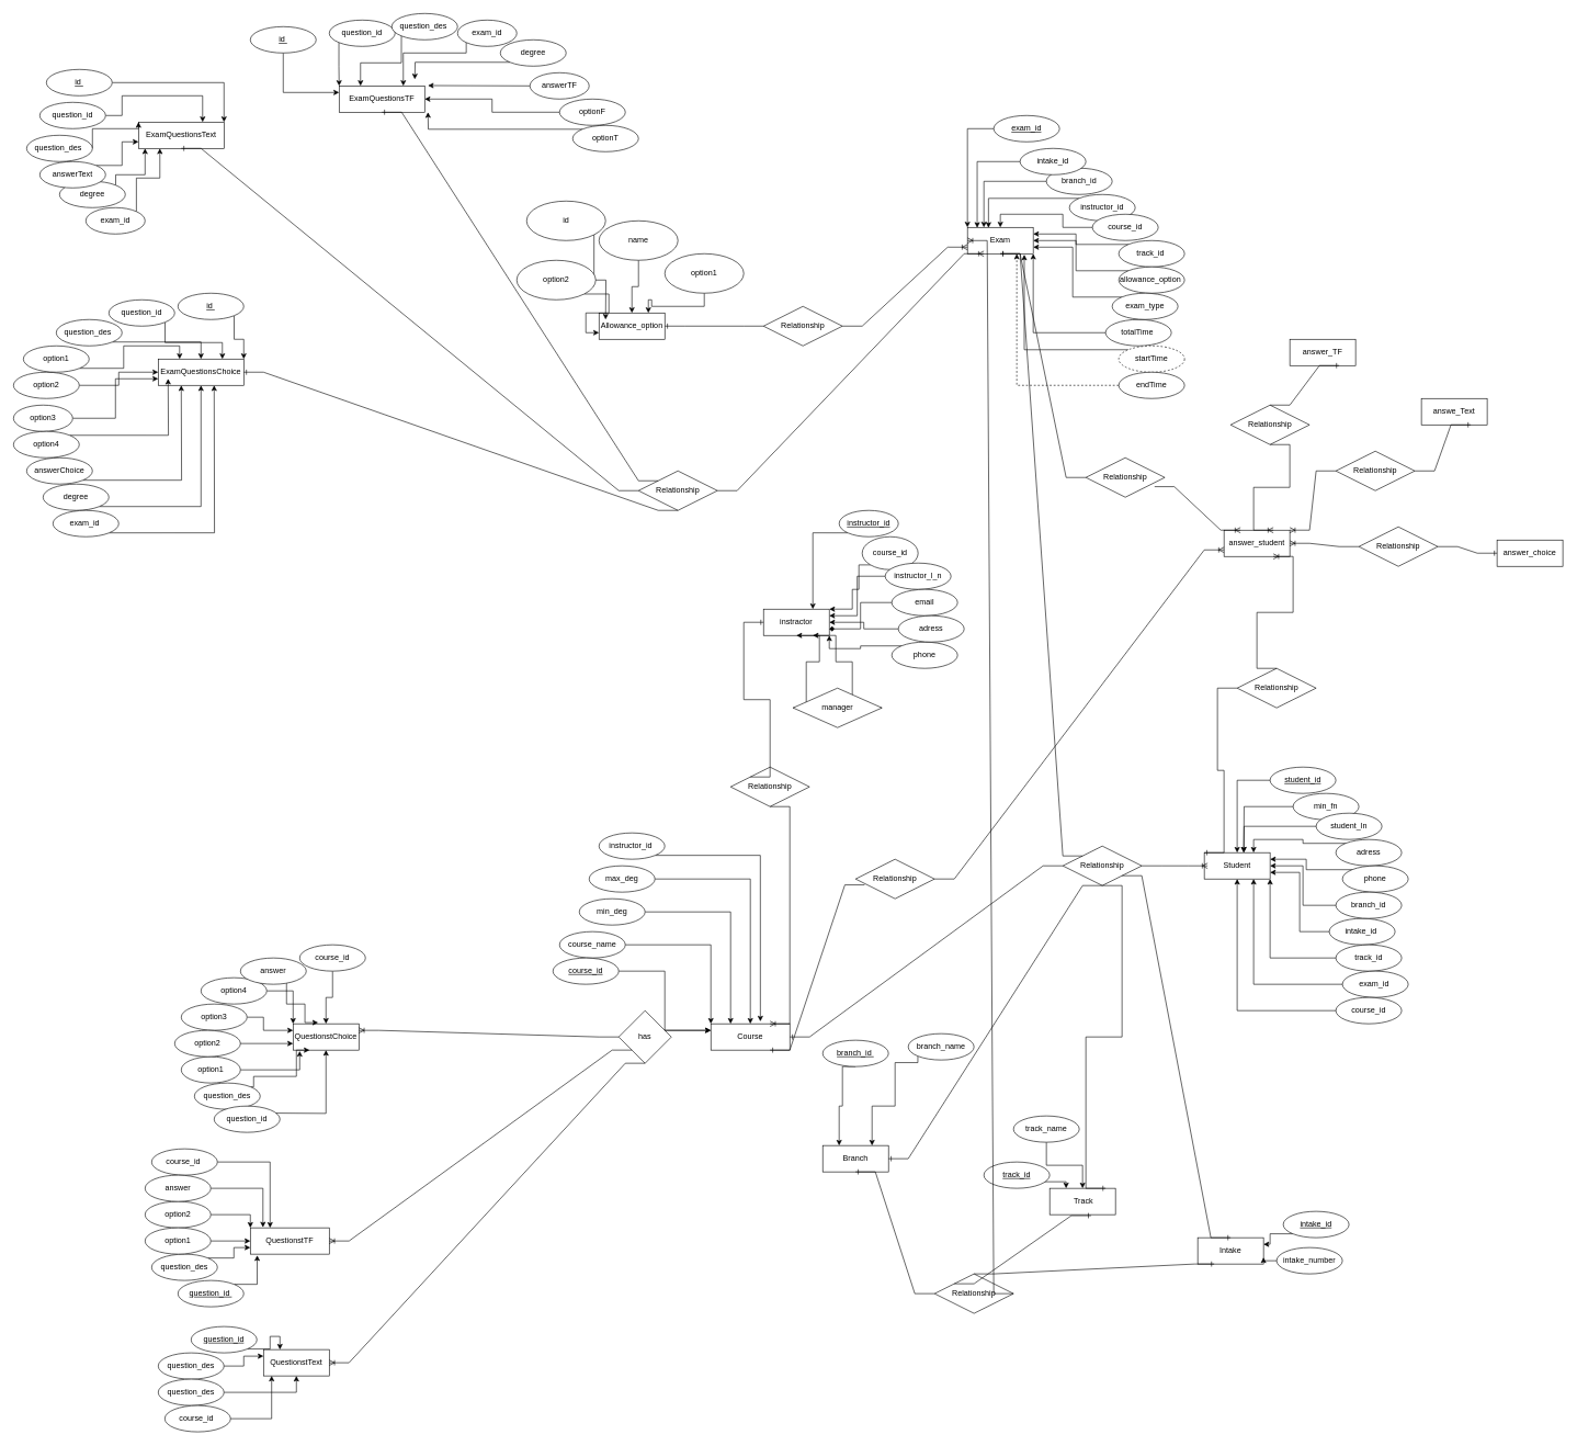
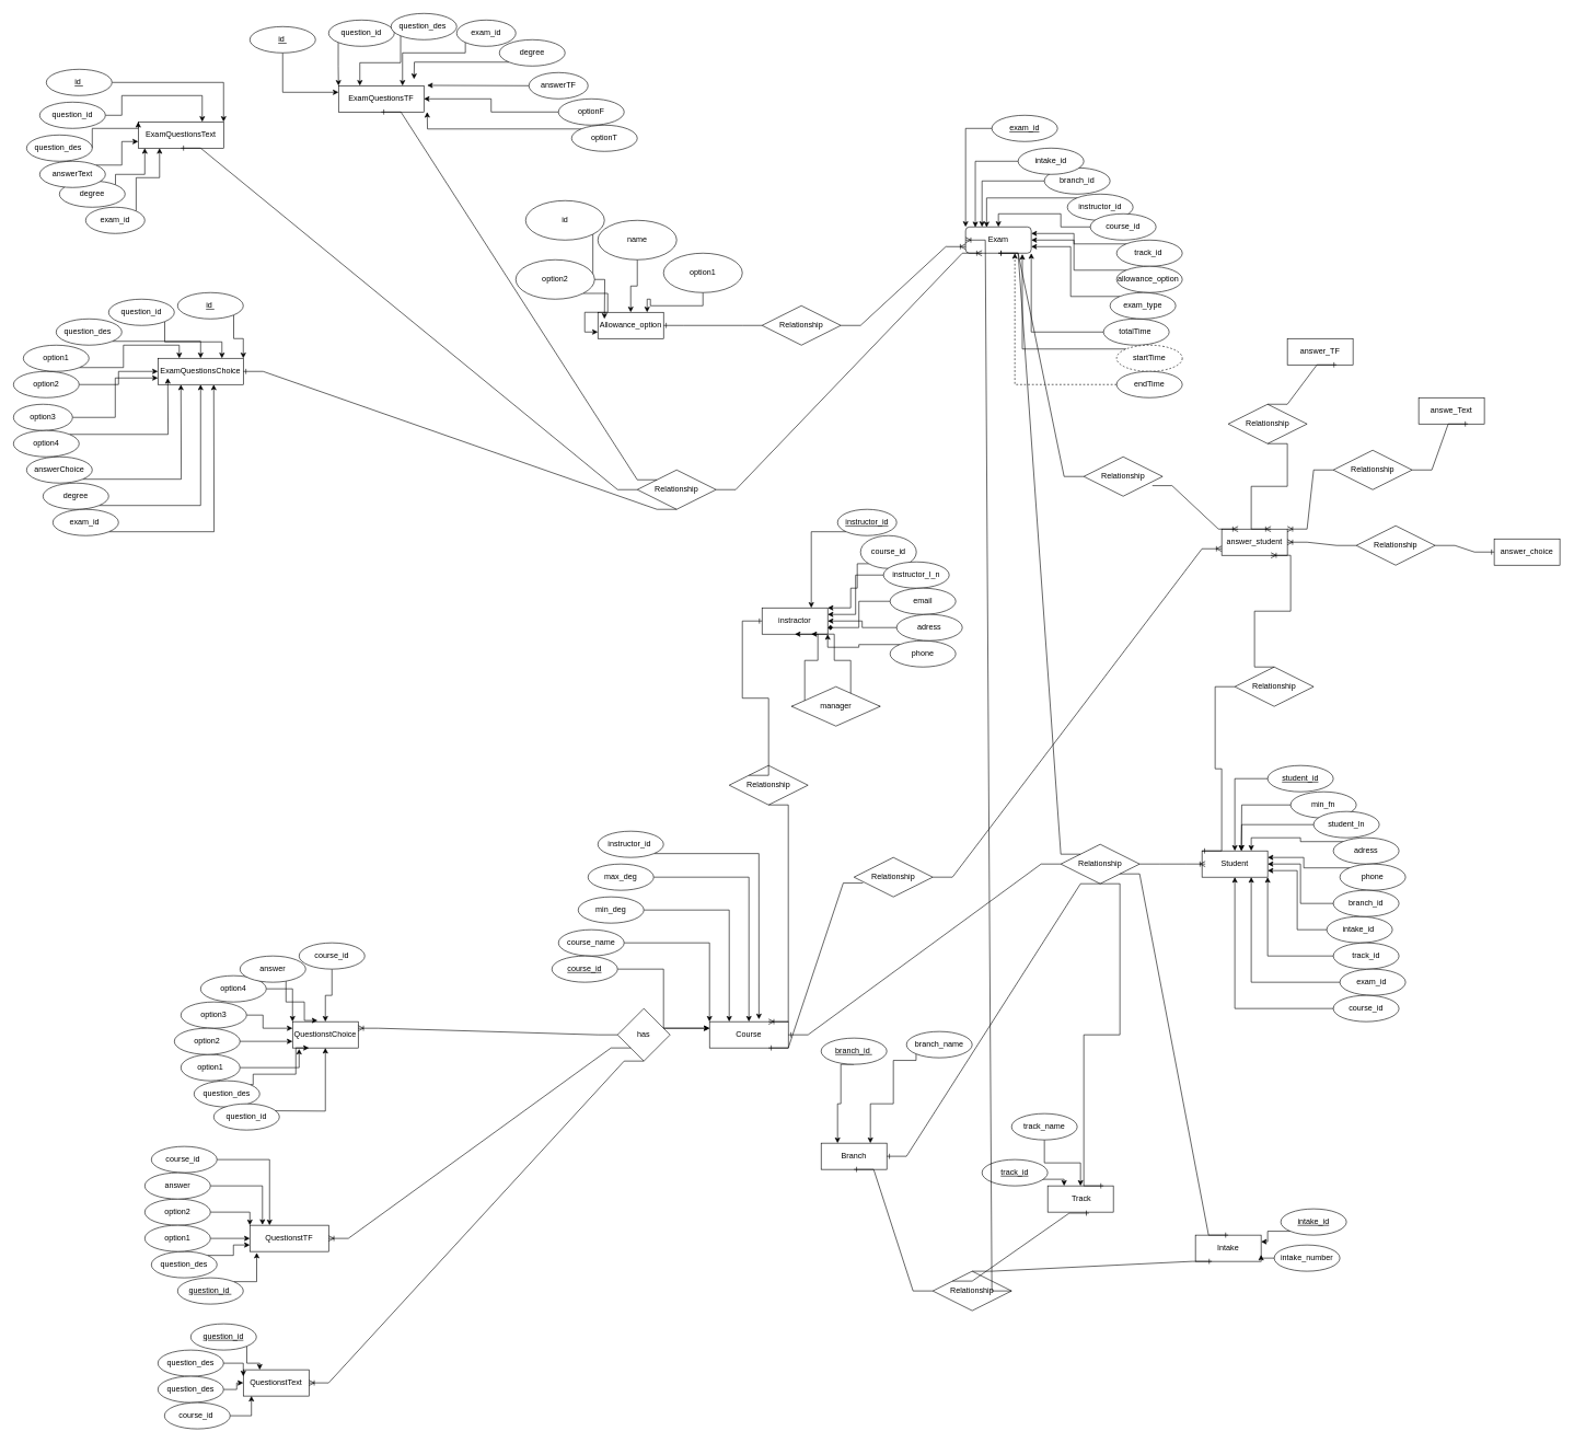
- <mxCell id="57" value="Exam" style="whiteSpace=wrap;html=1;align=center;" parent="1" vertex="1"><mxGeometry x="1470" y="345" width="100" height="40" as="geometry" /></mxCell>
+ <mxCell id="57" value="Exam" style="whiteSpace=wrap;html=1;align=center;rounded=1;" parent="1" vertex="1"><mxGeometry x="1470" y="345" width="100" height="40" as="geometry" /></mxCell>
- <mxCell id="48" value="QuestionstText" style="whiteSpace=wrap;html=1;align=center;" parent="1" vertex="1"><mxGeometry x="400" y="2050" width="100" height="40" as="geometry" /></mxCell>
+ <mxCell id="48" value="QuestionstText" style="whiteSpace=wrap;html=1;align=center;" parent="1" vertex="1"><mxGeometry x="370" y="2085" width="100" height="40" as="geometry" /></mxCell>
